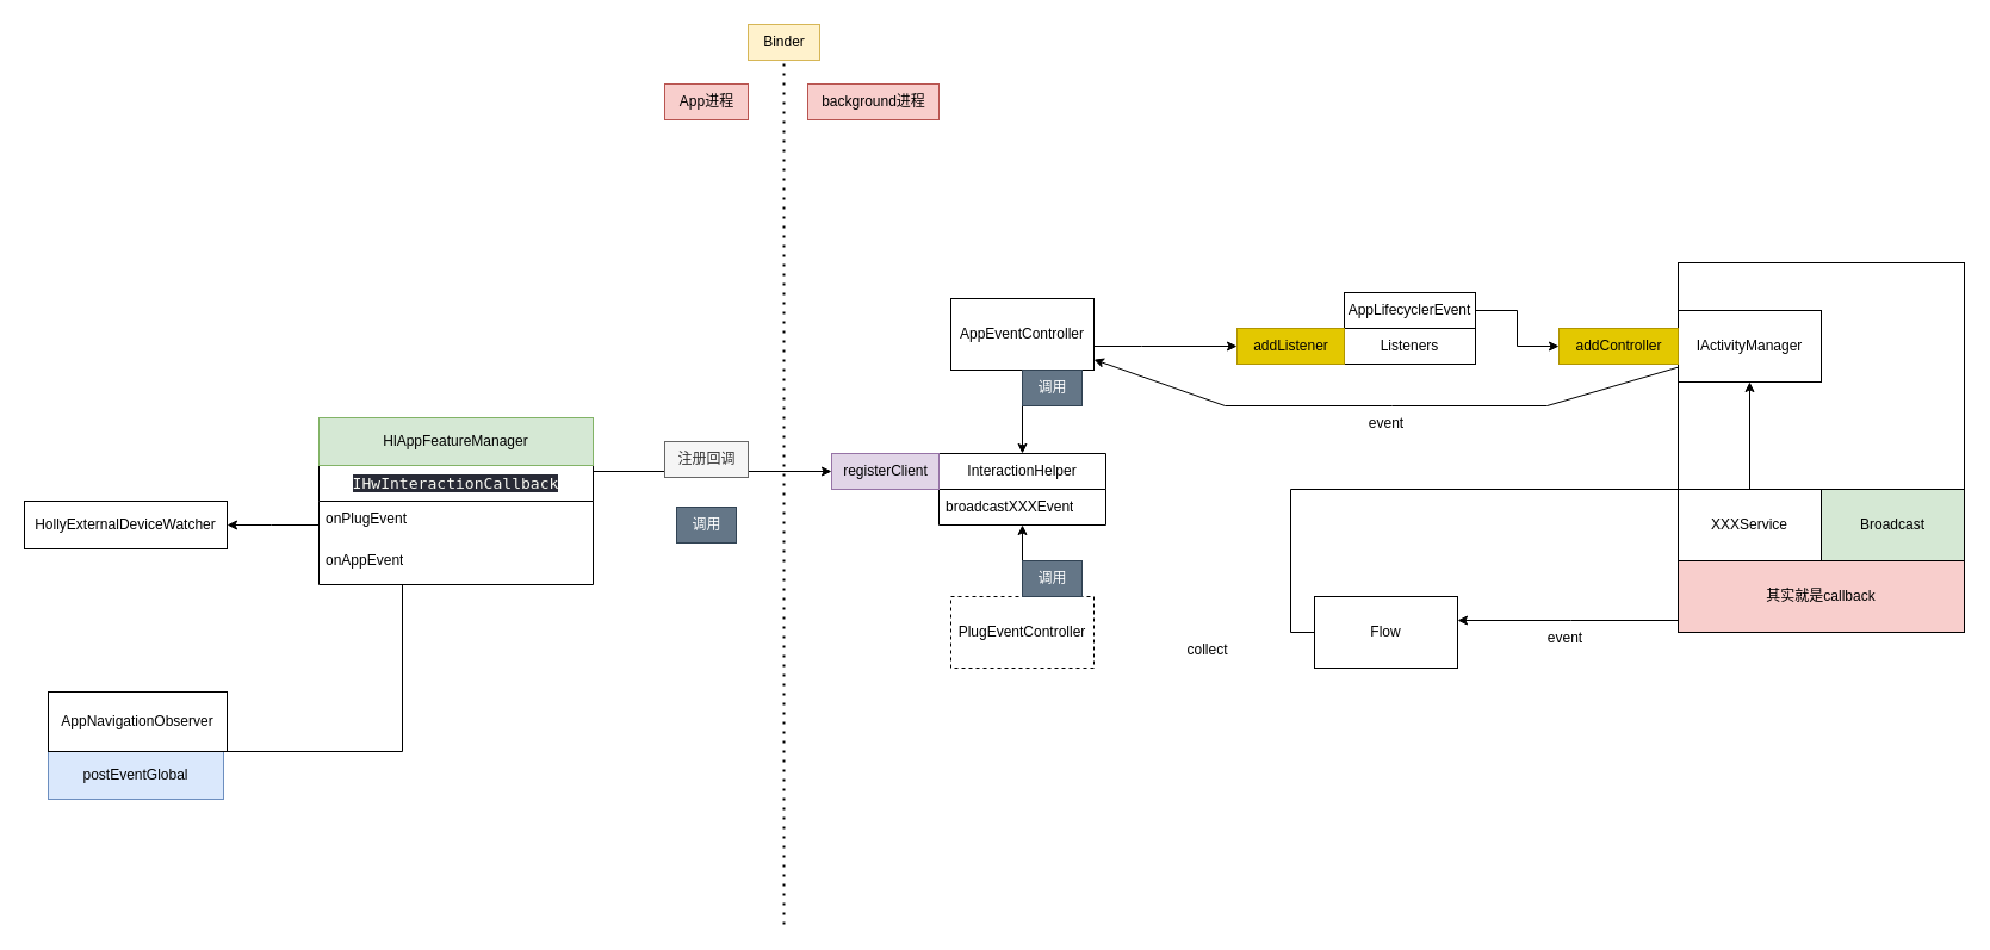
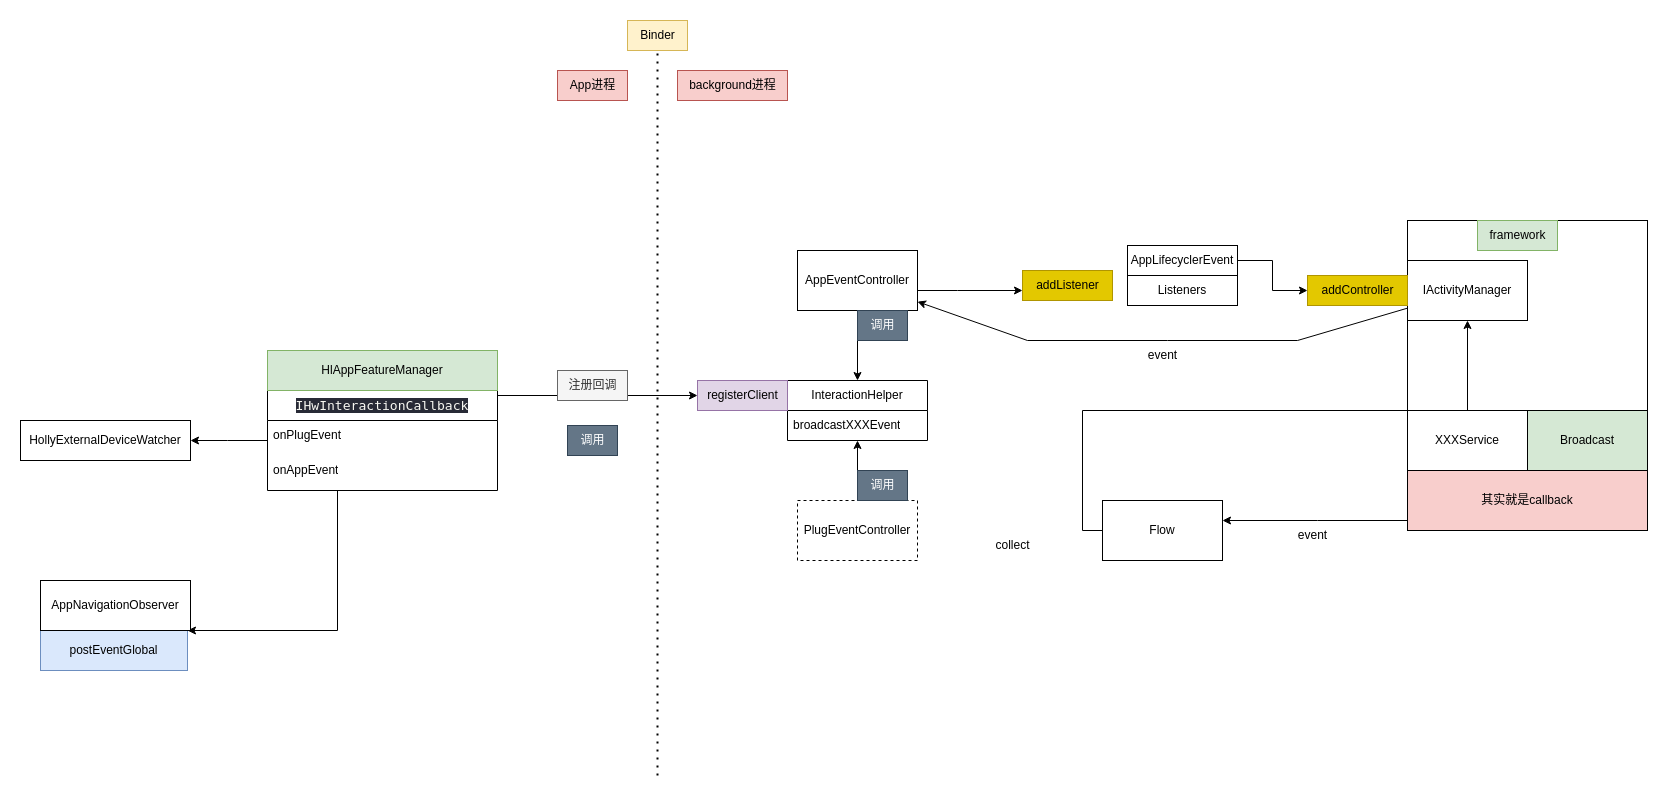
+ <mxCell id="3" value="framework" style="text;html=1;align=center;verticalAlign=middle;resizable=0;points=[];autosize=1;strokeColor=#82b366;fillColor=#d5e8d4;" parent="1" vertex="1"><mxGeometry x="1477" y="220" width="80" height="30" as="geometry" /></mxCell>
- <mxCell id="12" value="addListener" style="text;html=1;align=center;verticalAlign=middle;resizable=0;points=[];autosize=1;strokeColor=#B09500;fillColor=#e3c800;fontColor=#000000;" parent="1" vertex="1"><mxGeometry x="1037" y="275" width="90" height="30" as="geometry" /></mxCell>
+ <mxCell id="12" value="addListener" style="text;html=1;align=center;verticalAlign=middle;resizable=0;points=[];autosize=1;strokeColor=#B09500;fillColor=#e3c800;fontColor=#000000;" parent="1" vertex="1"><mxGeometry x="1022" y="270" width="90" height="30" as="geometry" /></mxCell>
- <mxCell id="42" style="edgeStyle=orthogonalEdgeStyle;rounded=0;orthogonalLoop=1;jettySize=auto;html=1;endArrow=none;" edge="1" parent="1" source="26" target="41"><mxGeometry relative="1" as="geometry"><Array as="points"><mxPoint x="337" y="630" /></Array></mxGeometry></mxCell>
+ <mxCell id="42" style="edgeStyle=orthogonalEdgeStyle;rounded=0;orthogonalLoop=1;jettySize=auto;html=1;" edge="1" parent="1" source="26" target="41"><mxGeometry relative="1" as="geometry"><Array as="points"><mxPoint x="337" y="630" /></Array></mxGeometry></mxCell>
